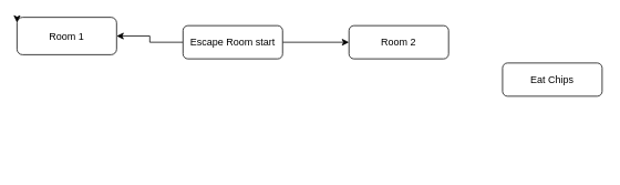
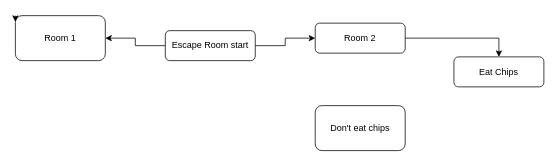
- <mxCell id="5" value="Room 1" style="whiteSpace=wrap;html=1;rounded=1;shadow=0;strokeWidth=1;glass=0;" vertex="1" parent="1"><mxGeometry x="20" y="20" width="120" height="45" as="geometry" /></mxCell>
+ <mxCell id="5" value="Room 1" style="whiteSpace=wrap;html=1;rounded=1;shadow=0;strokeWidth=1;glass=0;" vertex="1" parent="1"><mxGeometry x="20" y="20" width="120" height="60" as="geometry" /></mxCell>
- <mxCell id="4" value="Escape Room start" style="rounded=1;whiteSpace=wrap;html=1;fontSize=12;glass=0;strokeWidth=1;shadow=0;" parent="1" vertex="1"><mxGeometry x="220" y="30" width="120" height="40" as="geometry" /></mxCell>
+ <mxCell id="4" value="Escape Room start" style="rounded=1;whiteSpace=wrap;html=1;fontSize=12;glass=0;strokeWidth=1;shadow=0;" parent="1" vertex="1"><mxGeometry x="220" y="40" width="120" height="40" as="geometry" /></mxCell>
+ <mxCell id="6" value="" style="edgeStyle=orthogonalEdgeStyle;rounded=0;orthogonalLoop=1;jettySize=auto;html=1;" edge="1" parent="1" source="7" target="9"><mxGeometry relative="1" as="geometry" /></mxCell>
+ <mxCell id="10" value="Don't eat chips" style="whiteSpace=wrap;html=1;rounded=1;shadow=0;strokeWidth=1;glass=0;" vertex="1" parent="1"><mxGeometry x="420" y="140" width="120" height="60" as="geometry" /></mxCell>
